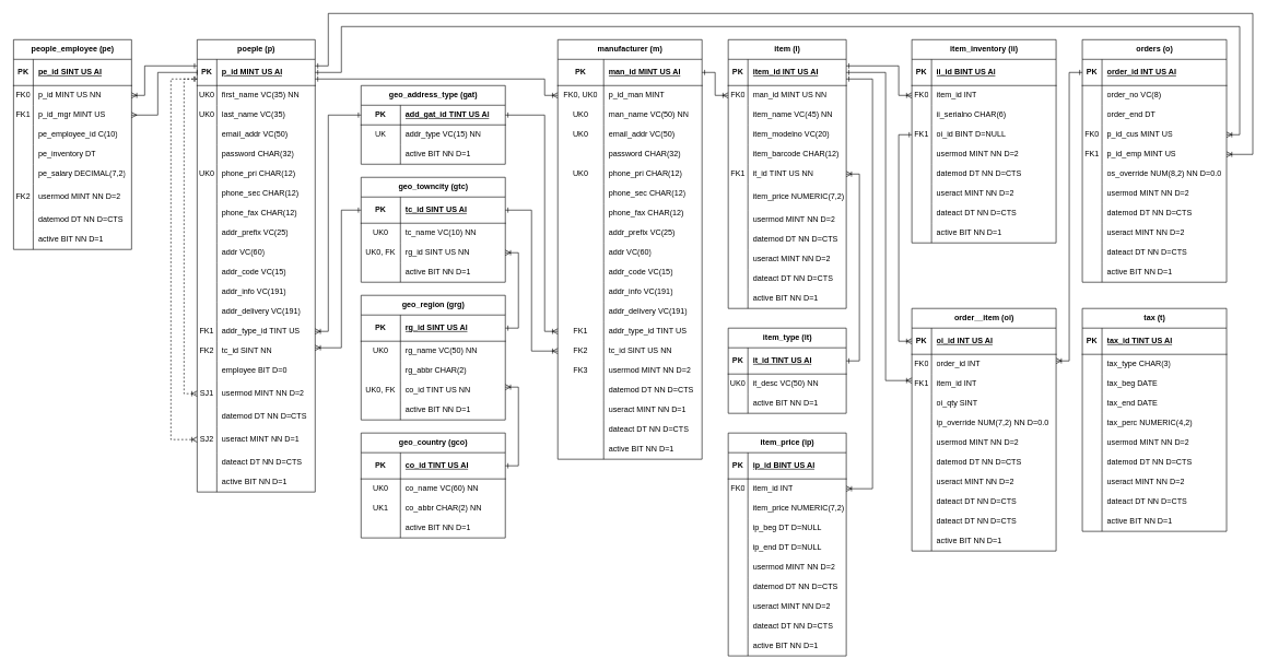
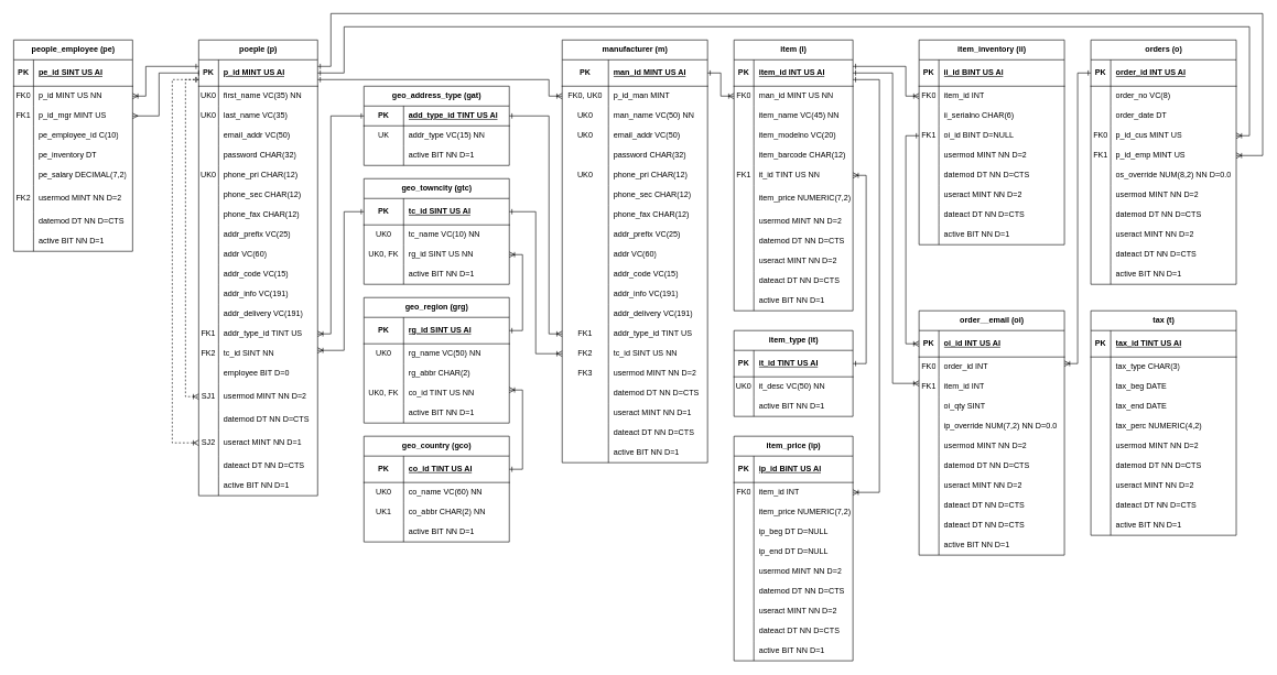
- <mxCell id="71" value="add_gat_id TINT US AI" style="shape=partialRectangle;connectable=0;fillColor=none;top=0;left=0;bottom=0;right=0;align=left;spacingLeft=6;fontStyle=5;overflow=hidden;whiteSpace=wrap;html=1;" parent="69" vertex="1"><mxGeometry x="60" width="160" height="30" as="geometry"><mxRectangle width="160" height="30" as="alternateBounds" /></mxGeometry></mxCell>
+ <mxCell id="71" value="add_type_id TINT US AI" style="shape=partialRectangle;connectable=0;fillColor=none;top=0;left=0;bottom=0;right=0;align=left;spacingLeft=6;fontStyle=5;overflow=hidden;whiteSpace=wrap;html=1;" parent="69" vertex="1"><mxGeometry x="60" width="160" height="30" as="geometry"><mxRectangle width="160" height="30" as="alternateBounds" /></mxGeometry></mxCell>
- <mxCell id="363" value="order_end DT" style="shape=partialRectangle;connectable=0;fillColor=none;top=0;left=0;bottom=0;right=0;align=left;spacingLeft=6;overflow=hidden;whiteSpace=wrap;html=1;" parent="361" vertex="1"><mxGeometry x="30" width="190" height="30" as="geometry"><mxRectangle width="190" height="30" as="alternateBounds" /></mxGeometry></mxCell>
+ <mxCell id="363" value="order_date DT" style="shape=partialRectangle;connectable=0;fillColor=none;top=0;left=0;bottom=0;right=0;align=left;spacingLeft=6;overflow=hidden;whiteSpace=wrap;html=1;" parent="361" vertex="1"><mxGeometry x="30" width="190" height="30" as="geometry"><mxRectangle width="190" height="30" as="alternateBounds" /></mxGeometry></mxCell>
- <mxCell id="388" value="order__item (oi)" style="shape=table;startSize=30;container=1;collapsible=1;childLayout=tableLayout;fixedRows=1;rowLines=0;fontStyle=1;align=center;resizeLast=1;html=1;" parent="1" vertex="1"><mxGeometry x="1390" y="470" width="220" height="370" as="geometry"><mxRectangle x="330" y="160" width="80" height="30" as="alternateBounds" /></mxGeometry></mxCell>
+ <mxCell id="388" value="order__email (oi)" style="shape=table;startSize=30;container=1;collapsible=1;childLayout=tableLayout;fixedRows=1;rowLines=0;fontStyle=1;align=center;resizeLast=1;html=1;" parent="1" vertex="1"><mxGeometry x="1390" y="470" width="220" height="370" as="geometry"><mxRectangle x="330" y="160" width="80" height="30" as="alternateBounds" /></mxGeometry></mxCell>
